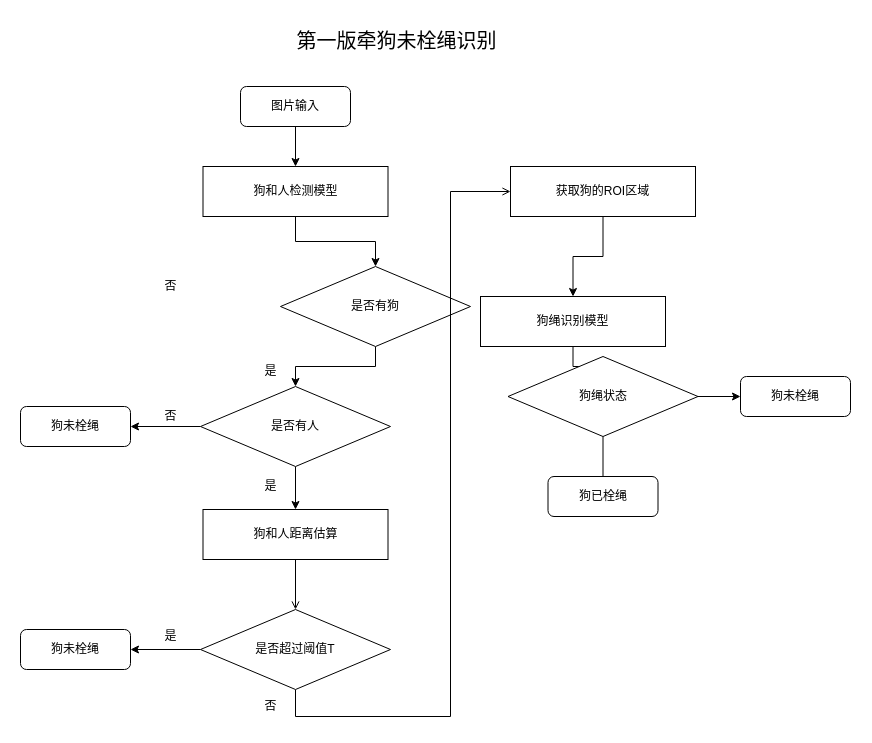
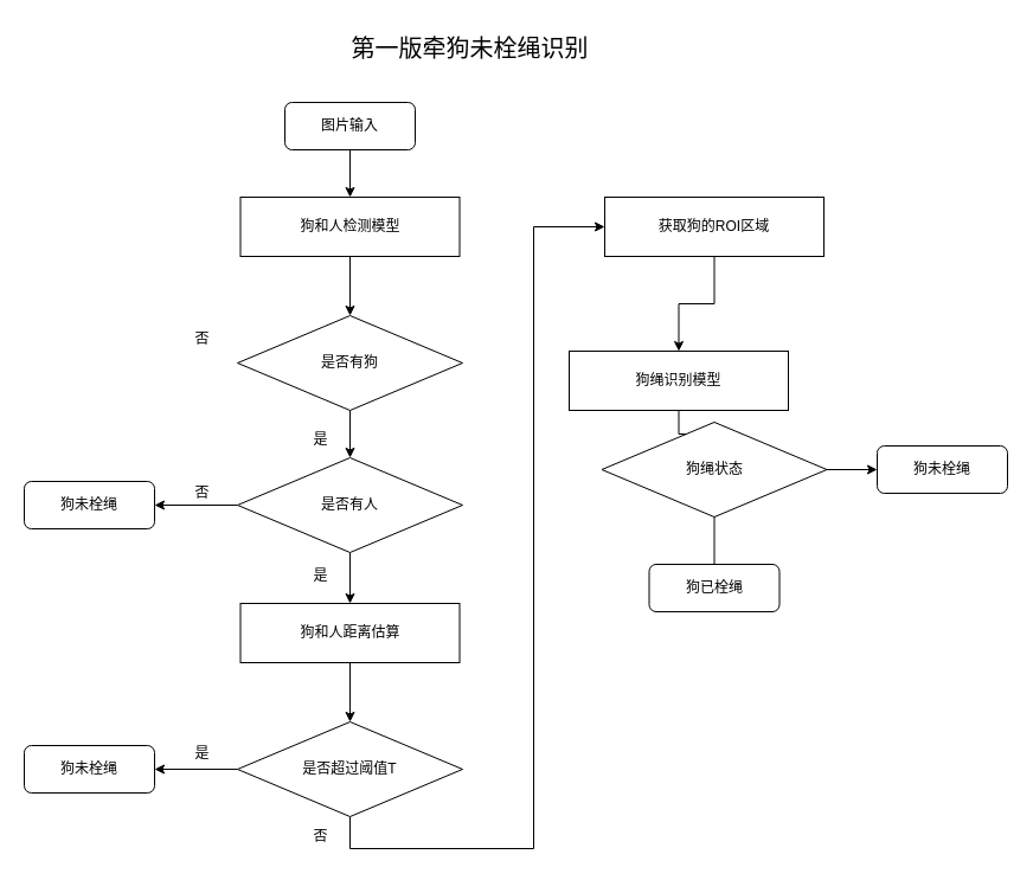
- <mxCell id="19" style="edgeStyle=orthogonalEdgeStyle;rounded=0;orthogonalLoop=1;jettySize=auto;html=1;entryX=0;entryY=0.5;entryDx=0;entryDy=0;exitX=0.5;exitY=1;exitDx=0;exitDy=0;endArrow=open;" edge="1" parent="1" source="20" target="24"><mxGeometry relative="1" as="geometry"><Array as="points"><mxPoint x="295" y="716" /><mxPoint x="450" y="716" /><mxPoint x="450" y="191" /></Array></mxGeometry></mxCell>
+ <mxCell id="19" style="edgeStyle=orthogonalEdgeStyle;rounded=0;orthogonalLoop=1;jettySize=auto;html=1;entryX=0;entryY=0.5;entryDx=0;entryDy=0;exitX=0.5;exitY=1;exitDx=0;exitDy=0;" edge="1" parent="1" source="20" target="24"><mxGeometry relative="1" as="geometry"><Array as="points"><mxPoint x="295" y="716" /><mxPoint x="450" y="716" /><mxPoint x="450" y="191" /></Array></mxGeometry></mxCell>
- <mxCell id="7" value="是否有狗" style="rhombus;whiteSpace=wrap;html=1;" vertex="1" parent="1"><mxGeometry x="280" y="266" width="190" height="80" as="geometry" /></mxCell>
+ <mxCell id="7" value="是否有狗" style="rhombus;whiteSpace=wrap;html=1;" vertex="1" parent="1"><mxGeometry x="200" y="266" width="190" height="80" as="geometry" /></mxCell>
- <mxCell id="15" value="" style="edgeStyle=orthogonalEdgeStyle;rounded=0;orthogonalLoop=1;jettySize=auto;html=1;endArrow=open;" edge="1" parent="1" source="16" target="20"><mxGeometry relative="1" as="geometry" /></mxCell>
+ <mxCell id="15" value="" style="edgeStyle=orthogonalEdgeStyle;rounded=0;orthogonalLoop=1;jettySize=auto;html=1;" edge="1" parent="1" source="16" target="20"><mxGeometry relative="1" as="geometry" /></mxCell>
